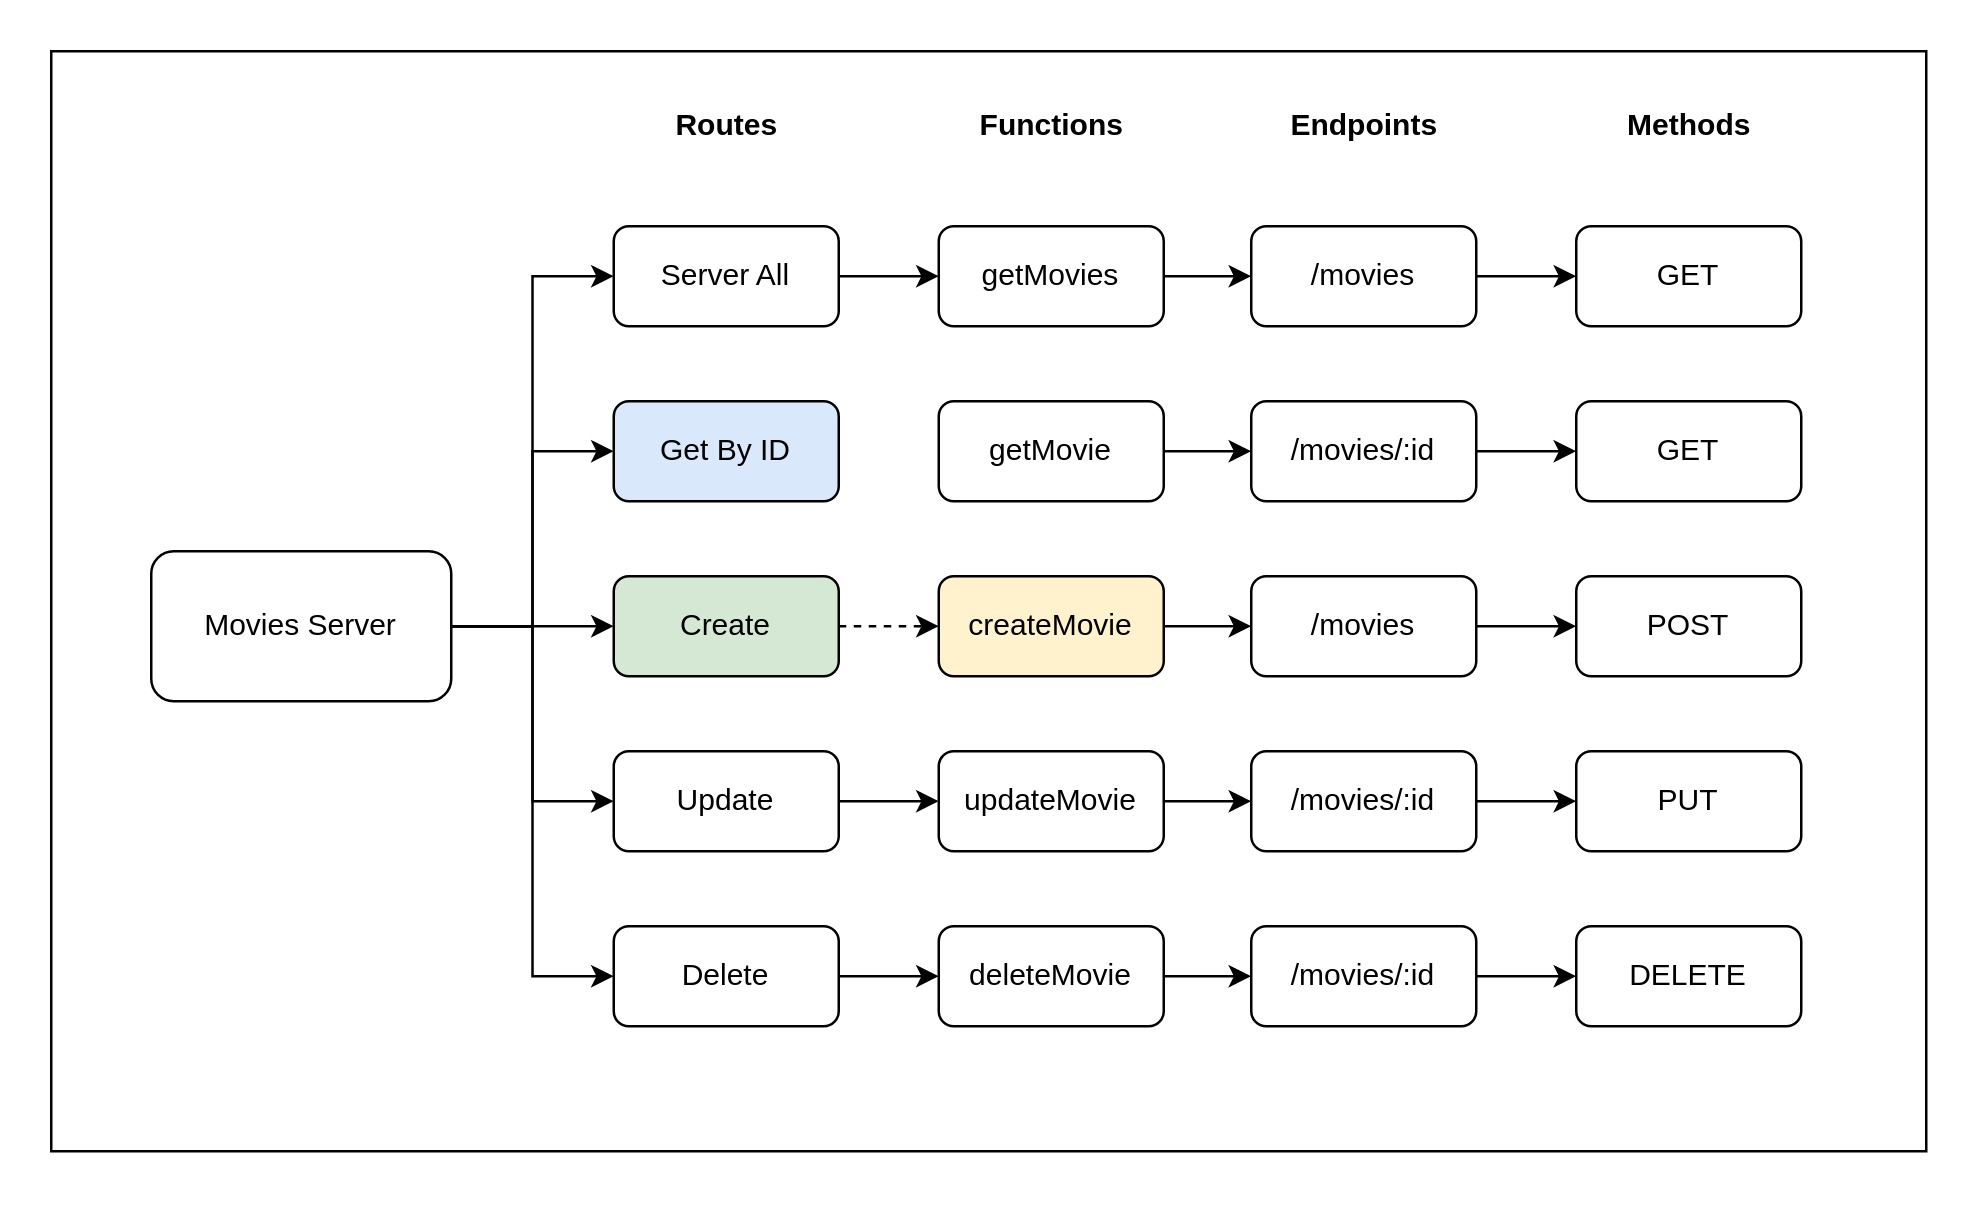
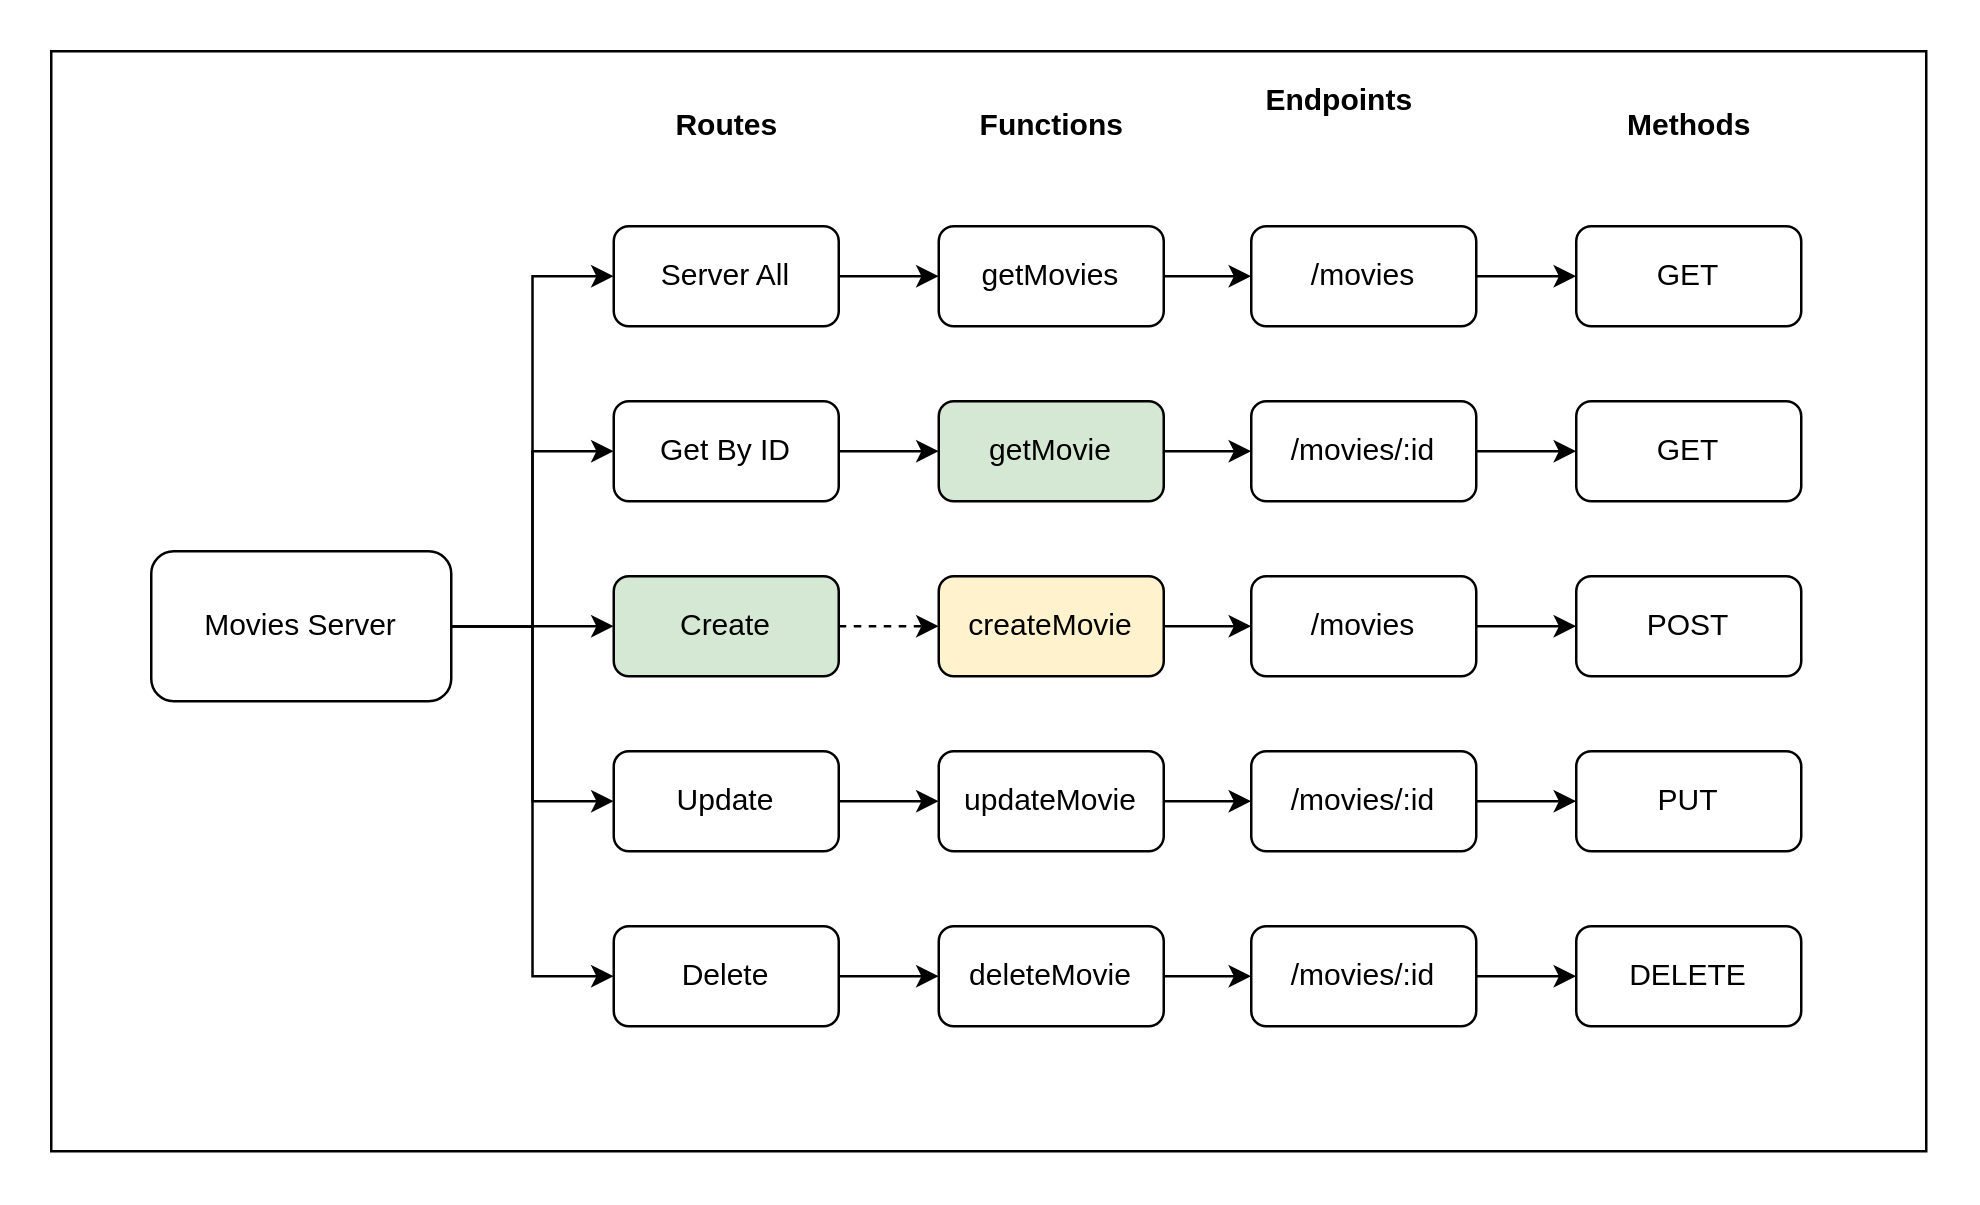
- <mxCell id="11" value="&lt;b&gt;Endpoints&lt;br&gt;&lt;/b&gt;" style="text;html=1;align=center;verticalAlign=middle;resizable=0;points=[];autosize=1;strokeColor=none;fillColor=none;" vertex="1" parent="1"><mxGeometry x="505" y="35" width="80" height="30" as="geometry" /></mxCell>
+ <mxCell id="11" value="&lt;b&gt;Endpoints&lt;br&gt;&lt;/b&gt;" style="text;html=1;align=center;verticalAlign=middle;resizable=0;points=[];autosize=1;strokeColor=none;fillColor=none;" vertex="1" parent="1"><mxGeometry x="495" y="25" width="80" height="30" as="geometry" /></mxCell>
- <mxCell id="16" value="Get By ID" style="rounded=1;whiteSpace=wrap;html=1;fillColor=#dae8fc;" vertex="1" parent="1"><mxGeometry x="245" y="160" width="90" height="40" as="geometry" /></mxCell>
+ <mxCell id="16" value="Get By ID" style="rounded=1;whiteSpace=wrap;html=1;" vertex="1" parent="1"><mxGeometry x="245" y="160" width="90" height="40" as="geometry" /></mxCell>
+ <mxCell id="15" value="" style="edgeStyle=orthogonalEdgeStyle;rounded=0;orthogonalLoop=1;jettySize=auto;html=1;" edge="1" parent="1" source="16" target="26"><mxGeometry relative="1" as="geometry" /></mxCell>
- <mxCell id="26" value="getMovie" style="rounded=1;whiteSpace=wrap;html=1;" vertex="1" parent="1"><mxGeometry x="375" y="160" width="90" height="40" as="geometry" /></mxCell>
+ <mxCell id="26" value="getMovie" style="rounded=1;whiteSpace=wrap;html=1;fillColor=#d5e8d4;" vertex="1" parent="1"><mxGeometry x="375" y="160" width="90" height="40" as="geometry" /></mxCell>
